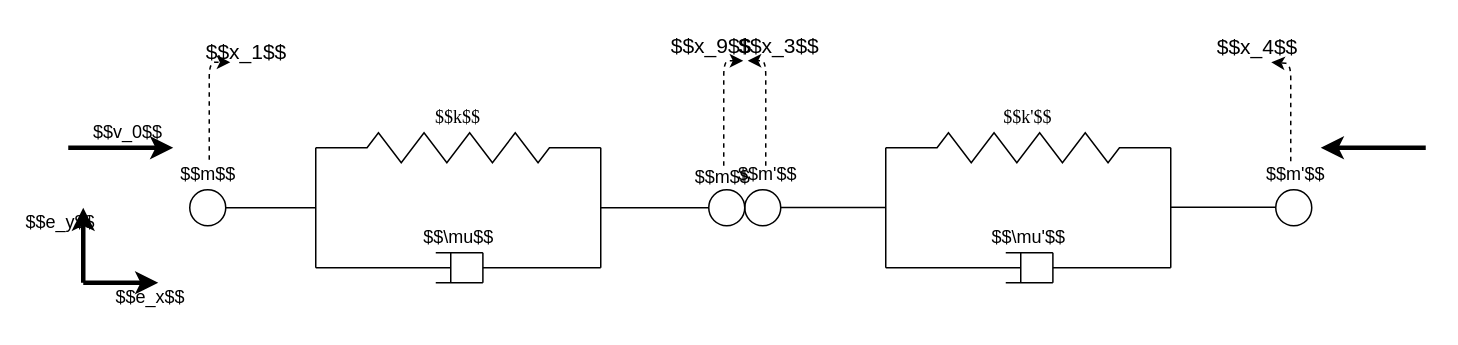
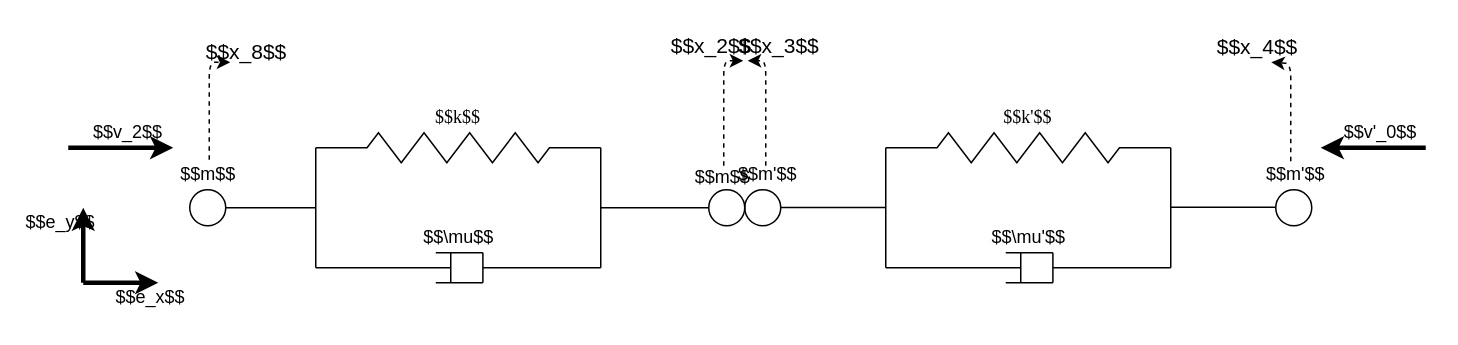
- <mxCell id="57" value="&lt;font style=&quot;font-size: 14px&quot;&gt;$$x_9$$&lt;/font&gt;" style="text;html=1;strokeColor=none;fillColor=none;align=center;verticalAlign=middle;whiteSpace=wrap;rounded=0;" parent="1" vertex="1"><mxGeometry x="454" y="20" width="40" height="20" as="geometry" /></mxCell>
+ <mxCell id="57" value="&lt;font style=&quot;font-size: 14px&quot;&gt;$$x_2$$&lt;/font&gt;" style="text;html=1;strokeColor=none;fillColor=none;align=center;verticalAlign=middle;whiteSpace=wrap;rounded=0;" parent="1" vertex="1"><mxGeometry x="454" y="20" width="40" height="20" as="geometry" /></mxCell>
- <mxCell id="63" value="&lt;font style=&quot;font-size: 14px&quot;&gt;$$x_1$$&lt;/font&gt;" style="text;html=1;strokeColor=none;fillColor=none;align=center;verticalAlign=middle;whiteSpace=wrap;rounded=0;" parent="61" vertex="1"><mxGeometry x="5" y="-2" width="40" height="20" as="geometry" /></mxCell>
+ <mxCell id="63" value="&lt;font style=&quot;font-size: 14px&quot;&gt;$$x_8$$&lt;/font&gt;" style="text;html=1;strokeColor=none;fillColor=none;align=center;verticalAlign=middle;whiteSpace=wrap;rounded=0;" parent="61" vertex="1"><mxGeometry x="5" y="-2" width="40" height="20" as="geometry" /></mxCell>
- <mxCell id="60" value="$$v_0$$" style="text;html=1;strokeColor=none;fillColor=none;align=center;verticalAlign=middle;whiteSpace=wrap;rounded=0;dashed=1;" parent="58" vertex="1"><mxGeometry x="20" width="40" height="20" as="geometry" /></mxCell>
+ <mxCell id="60" value="$$v_2$$" style="text;html=1;strokeColor=none;fillColor=none;align=center;verticalAlign=middle;whiteSpace=wrap;rounded=0;dashed=1;" parent="58" vertex="1"><mxGeometry x="20" width="40" height="20" as="geometry" /></mxCell>
+ <mxCell id="46" value="$$v'_0$$" style="text;html=1;strokeColor=none;fillColor=none;align=center;verticalAlign=middle;whiteSpace=wrap;rounded=0;dashed=1;" parent="44" vertex="1"><mxGeometry x="20" width="40" height="20" as="geometry" /></mxCell>
